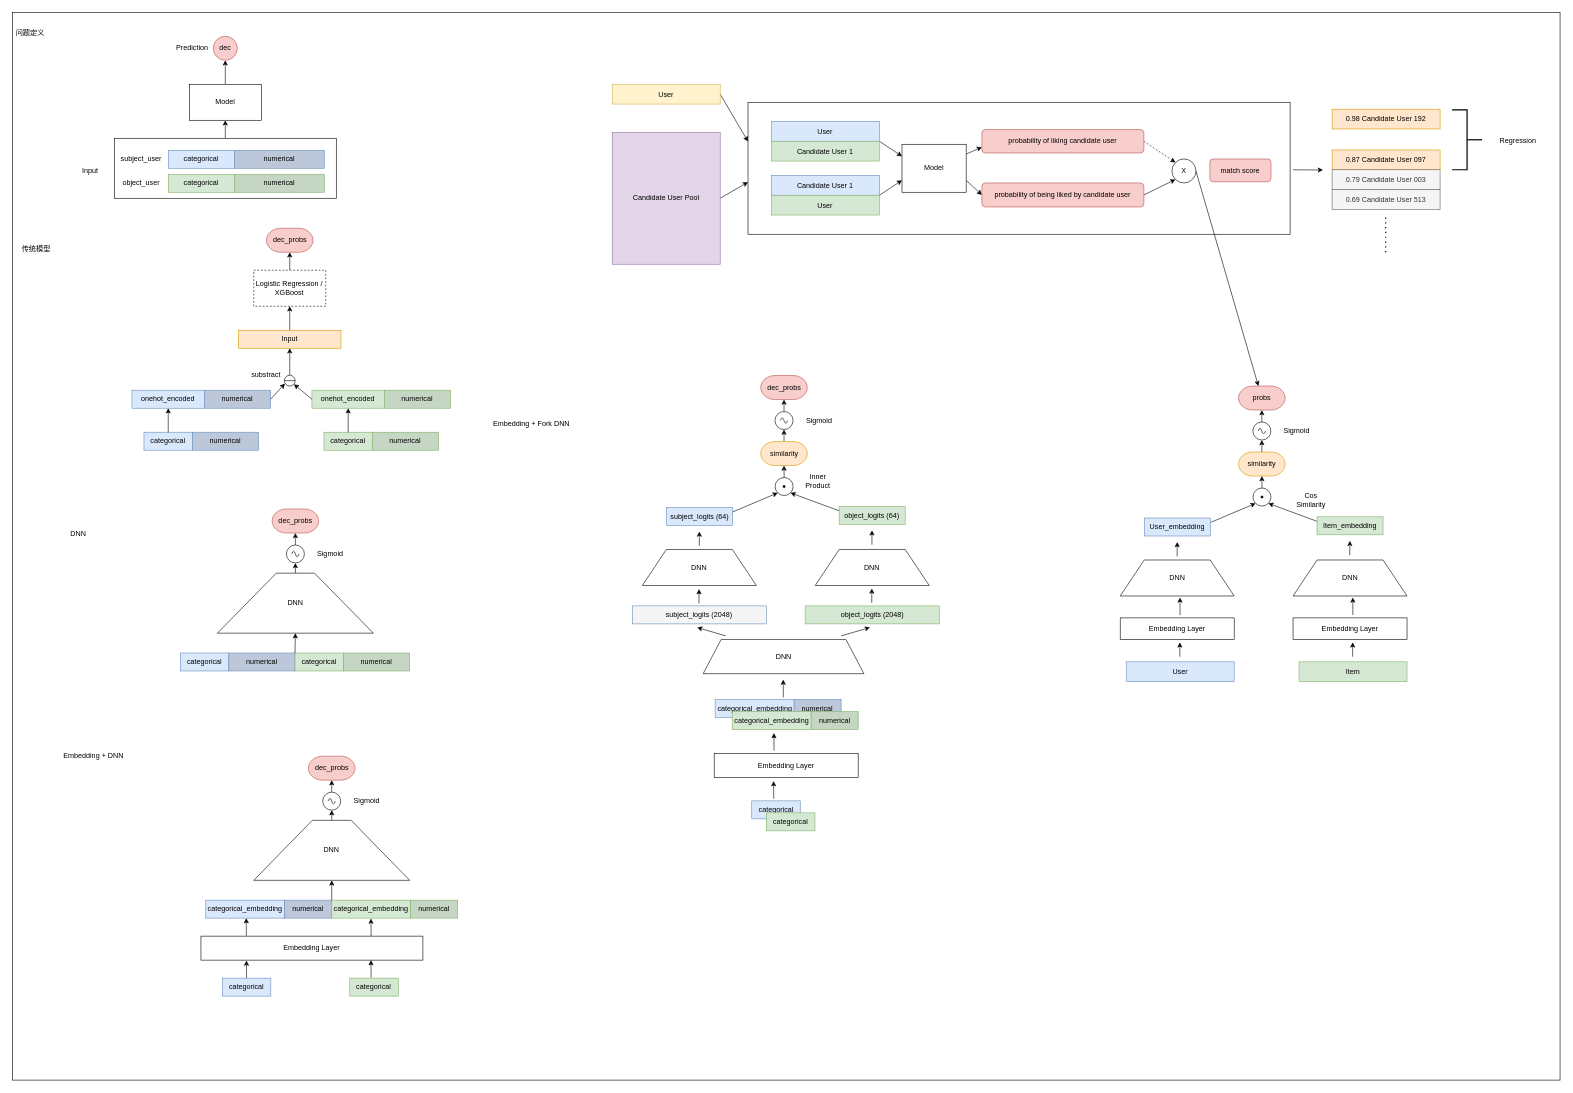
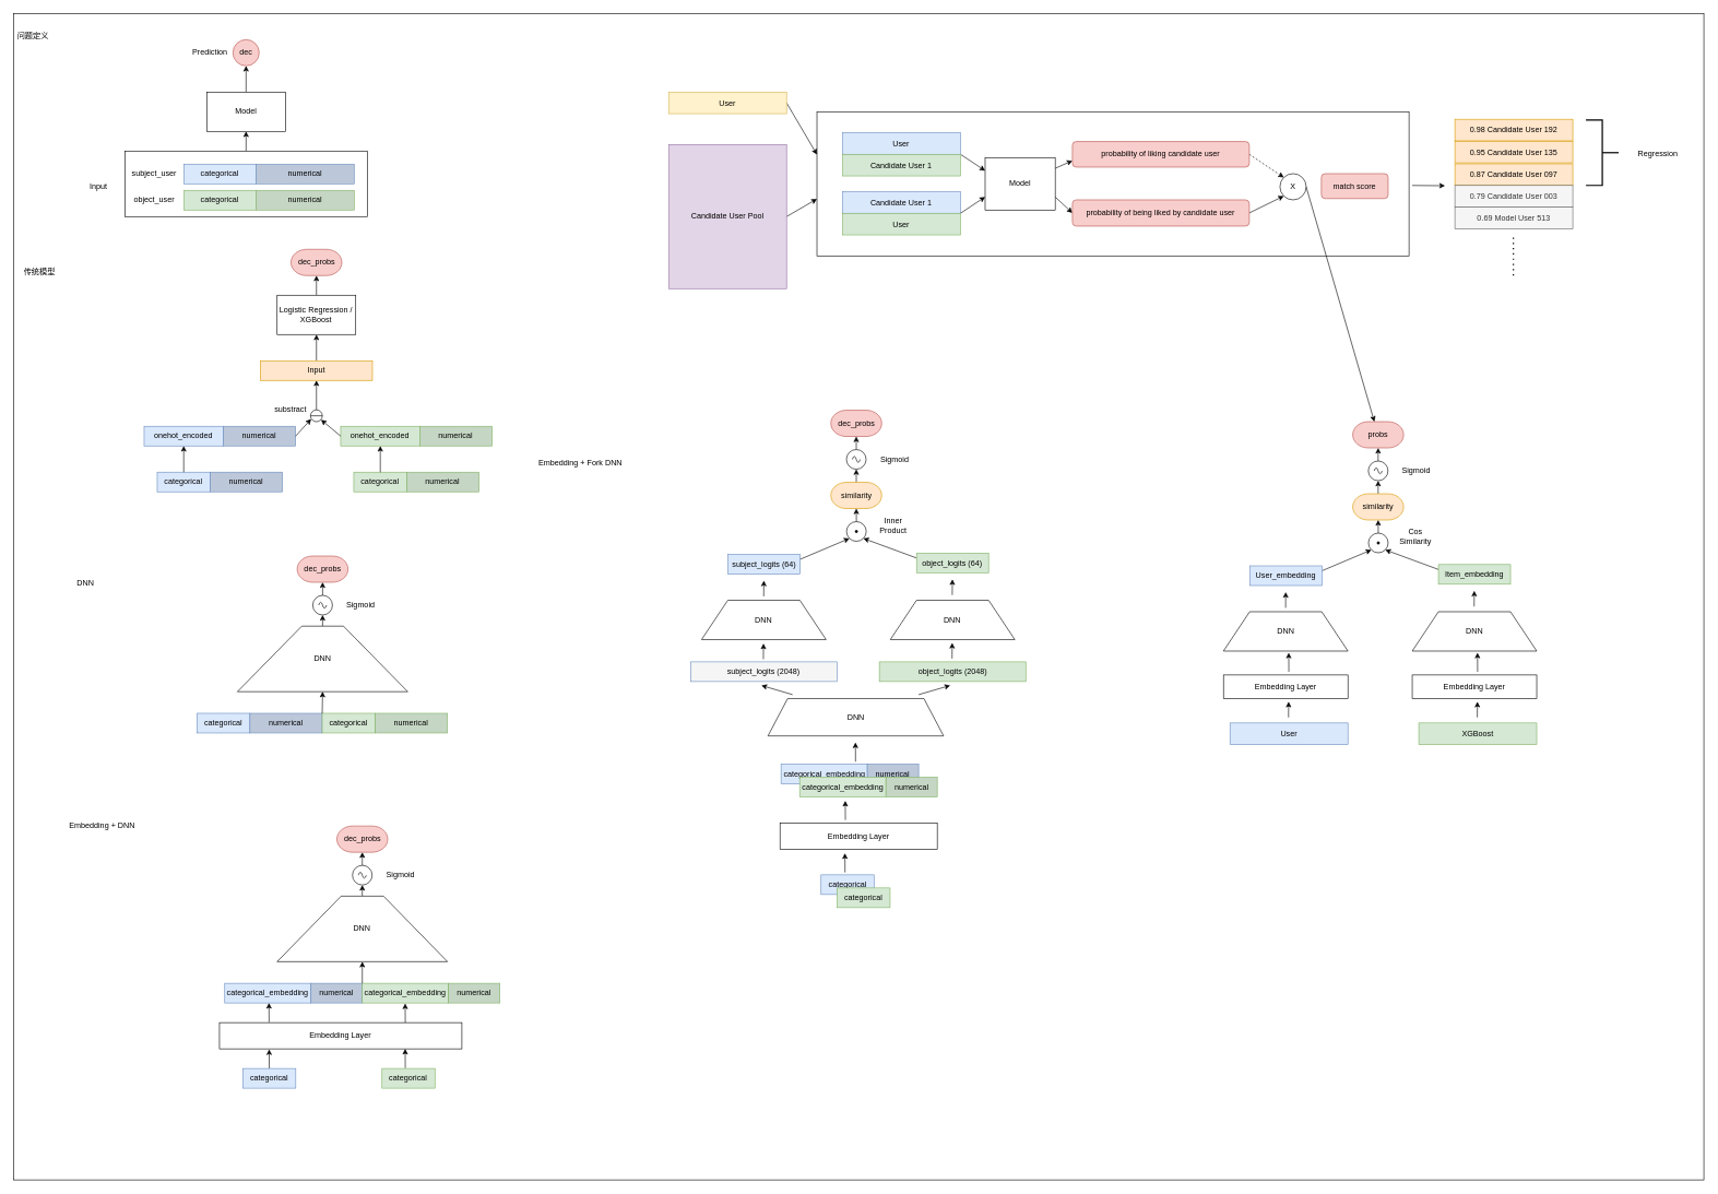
+ <mxCell id="168" value="0.95 Candidate User 135" style="rounded=0;whiteSpace=wrap;html=1;fillColor=#ffe6cc;strokeColor=#d79b00;" parent="1" vertex="1"><mxGeometry x="2220" y="215" width="180" height="33" as="geometry" /></mxCell>
- <mxCell id="171" value="0.69 Candidate User 513" style="rounded=0;whiteSpace=wrap;html=1;fillColor=#f5f5f5;strokeColor=#666666;fontColor=#333333;" parent="1" vertex="1"><mxGeometry x="2220" y="315.5" width="180" height="33" as="geometry" /></mxCell>
+ <mxCell id="171" value="0.69 Model User 513" style="rounded=0;whiteSpace=wrap;html=1;fillColor=#f5f5f5;strokeColor=#666666;fontColor=#333333;" parent="1" vertex="1"><mxGeometry x="2220" y="315.5" width="180" height="33" as="geometry" /></mxCell>
- <mxCell id="21" value="Logistic Regression / XGBoost" style="rounded=0;whiteSpace=wrap;html=1;dashed=1;" parent="1" vertex="1"><mxGeometry x="422.41" y="450" width="120" height="60" as="geometry" /></mxCell>
+ <mxCell id="21" value="Logistic Regression / XGBoost" style="rounded=0;whiteSpace=wrap;html=1;" parent="1" vertex="1"><mxGeometry x="422.41" y="450" width="120" height="60" as="geometry" /></mxCell>
- <mxCell id="138" value="Cos Similarity" style="text;html=1;strokeColor=none;fillColor=none;align=center;verticalAlign=middle;whiteSpace=wrap;rounded=0;" parent="1" vertex="1"><mxGeometry x="2155" y="818" width="60" height="30" as="geometry" /></mxCell>
+ <mxCell id="138" value="Cos Similarity" style="text;html=1;strokeColor=none;fillColor=none;align=center;verticalAlign=middle;whiteSpace=wrap;rounded=0;" parent="1" vertex="1"><mxGeometry x="2130" y="803" width="60" height="30" as="geometry" /></mxCell>
- <mxCell id="143" value="Item" style="rounded=0;whiteSpace=wrap;html=1;fillColor=#d5e8d4;strokeColor=#82b366;" parent="1" vertex="1"><mxGeometry x="2164.9" y="1102.75" width="180" height="33" as="geometry" /></mxCell>
+ <mxCell id="143" value="XGBoost" style="rounded=0;whiteSpace=wrap;html=1;fillColor=#d5e8d4;strokeColor=#82b366;" parent="1" vertex="1"><mxGeometry x="2164.9" y="1102.75" width="180" height="33" as="geometry" /></mxCell>
